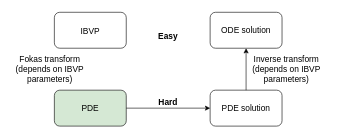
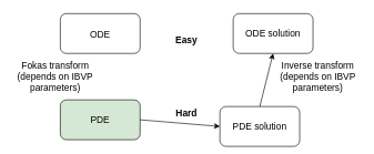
- <mxCell id="2" value="&lt;font style=&quot;font-size: 14px&quot;&gt;IBVP&lt;/font&gt;" style="rounded=1;whiteSpace=wrap;html=1;fontSize=16;" vertex="1" parent="1"><mxGeometry x="90" y="20" width="120" height="60" as="geometry" /></mxCell>
+ <mxCell id="2" value="&lt;font style=&quot;font-size: 14px&quot;&gt;ODE&lt;/font&gt;" style="rounded=1;whiteSpace=wrap;html=1;fontSize=16;" vertex="1" parent="1"><mxGeometry x="90" y="20" width="120" height="60" as="geometry" /></mxCell>
- <mxCell id="5" value="&lt;font style=&quot;font-size: 14px&quot;&gt;PDE solution&lt;/font&gt;" style="rounded=1;whiteSpace=wrap;html=1;" vertex="1" parent="1"><mxGeometry x="350" y="150" width="120" height="60" as="geometry" /></mxCell>
+ <mxCell id="5" value="&lt;font style=&quot;font-size: 14px&quot;&gt;PDE solution&lt;/font&gt;" style="rounded=1;whiteSpace=wrap;html=1;" vertex="1" parent="1"><mxGeometry x="330" y="160" width="120" height="60" as="geometry" /></mxCell>
